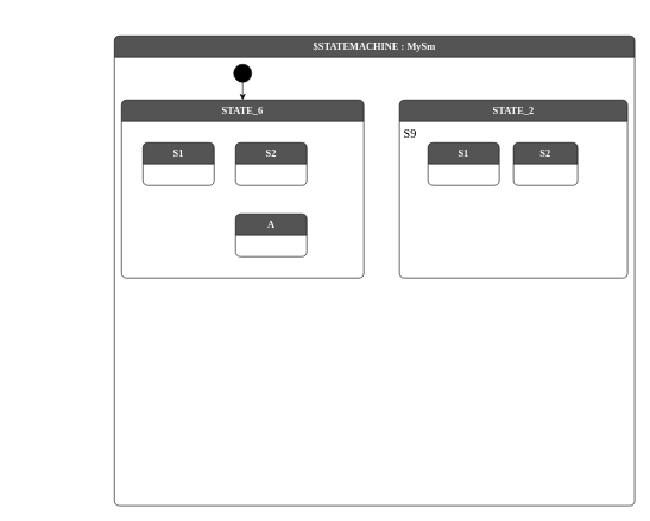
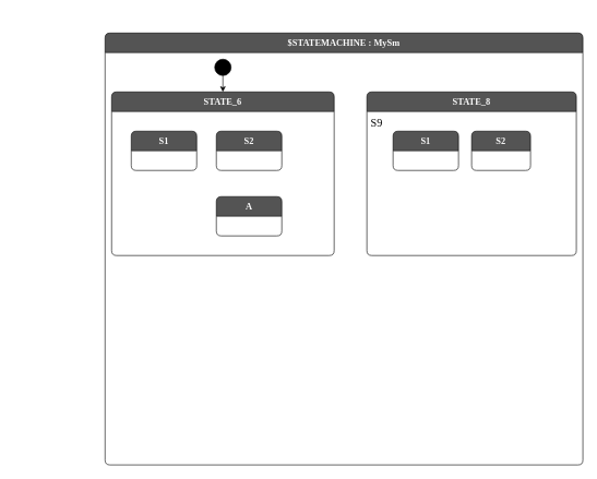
- <mxCell id="15" value="STATE_2" style="shape=swimlane;rotatable=0;align=center;verticalAlign=top;fontFamily=Lucida Console;startSize=30;fontSize=14;fontStyle=1;fontColor=#FAFAFA;fillColor=#545454;swimlaneFillColor=default;rounded=1;arcSize=15;absoluteArcSize=1;" parent="3" vertex="1"><mxGeometry x="400" y="90" width="320" height="250" as="geometry" /></mxCell>
+ <mxCell id="15" value="STATE_8" style="shape=swimlane;rotatable=0;align=center;verticalAlign=top;fontFamily=Lucida Console;startSize=30;fontSize=14;fontStyle=1;fontColor=#FAFAFA;fillColor=#545454;swimlaneFillColor=default;rounded=1;arcSize=15;absoluteArcSize=1;" parent="3" vertex="1"><mxGeometry x="400" y="90" width="320" height="250" as="geometry" /></mxCell>
